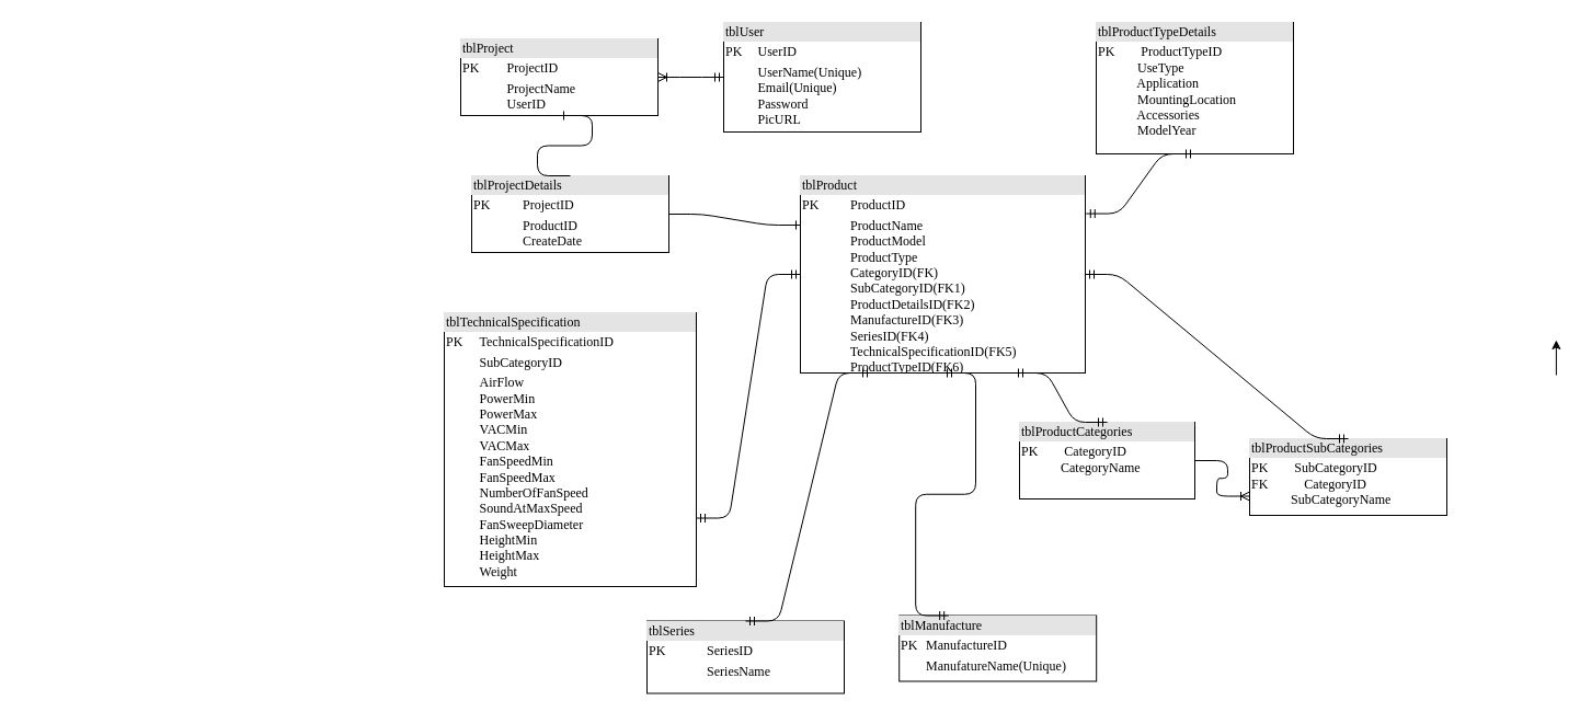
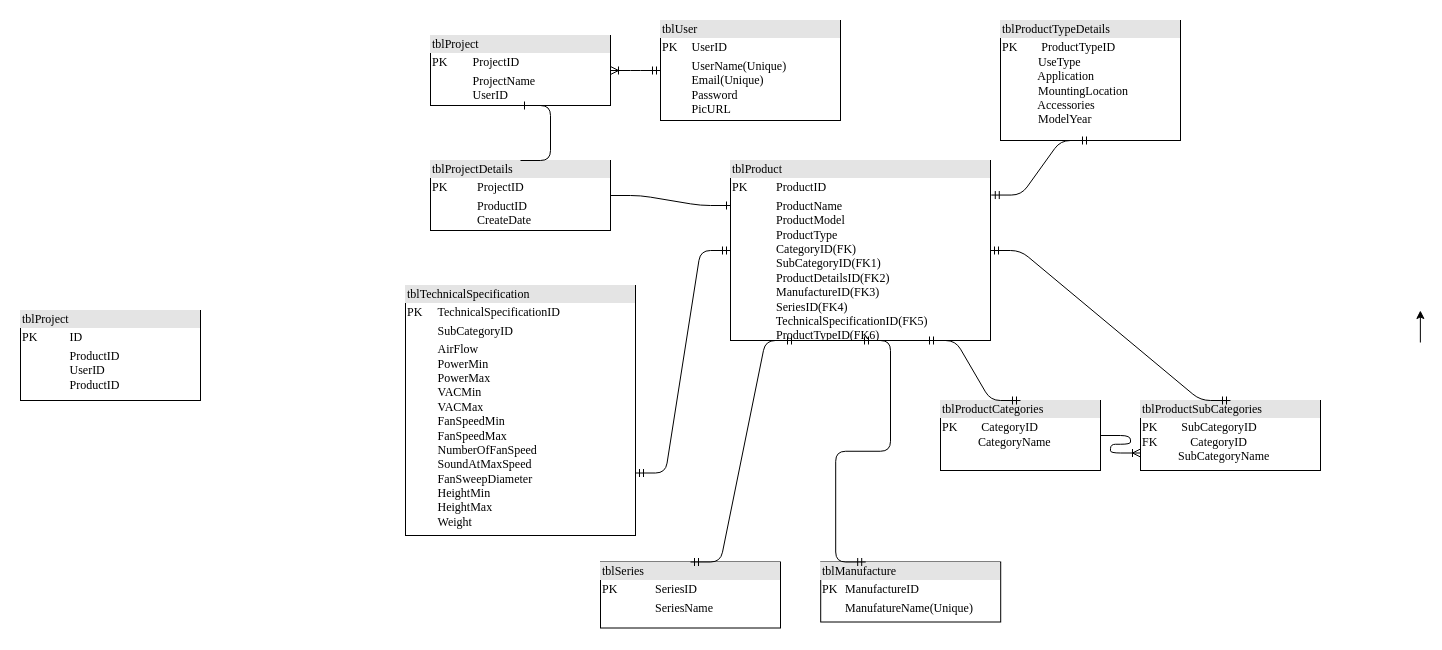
- <mxCell id="11" value="&lt;div style=&quot;box-sizing: border-box ; width: 100% ; background: #e4e4e4 ; padding: 2px&quot;&gt;tblProject&lt;/div&gt;&lt;table style=&quot;width: 100% ; font-size: 1em&quot; cellpadding=&quot;2&quot; cellspacing=&quot;0&quot;&gt;&lt;tbody&gt;&lt;tr&gt;&lt;td&gt;PK&lt;/td&gt;&lt;td&gt;ProjectID&lt;/td&gt;&lt;/tr&gt;&lt;tr&gt;&lt;td&gt;&lt;br&gt;&lt;/td&gt;&lt;td&gt;ProjectName&lt;br&gt;UserID&lt;br&gt;&lt;br&gt;&lt;/td&gt;&lt;/tr&gt;&lt;tr&gt;&lt;td&gt;&lt;br&gt;&lt;/td&gt;&lt;td&gt;&lt;br&gt;&lt;br&gt;&lt;br&gt;&lt;br&gt;&lt;/td&gt;&lt;/tr&gt;&lt;/tbody&gt;&lt;/table&gt;" style="verticalAlign=top;align=left;overflow=fill;html=1;rounded=0;shadow=0;comic=0;labelBackgroundColor=none;strokeColor=#000000;strokeWidth=1;fillColor=#ffffff;fontFamily=Verdana;fontSize=12;fontColor=#000000;" vertex="1" parent="1"><mxGeometry x="420" y="35" width="180" height="70" as="geometry" /></mxCell>
+ <mxCell id="11" value="&lt;div style=&quot;box-sizing: border-box ; width: 100% ; background: #e4e4e4 ; padding: 2px&quot;&gt;tblProject&lt;/div&gt;&lt;table style=&quot;width: 100% ; font-size: 1em&quot; cellpadding=&quot;2&quot; cellspacing=&quot;0&quot;&gt;&lt;tbody&gt;&lt;tr&gt;&lt;td&gt;PK&lt;/td&gt;&lt;td&gt;ProjectID&lt;/td&gt;&lt;/tr&gt;&lt;tr&gt;&lt;td&gt;&lt;br&gt;&lt;/td&gt;&lt;td&gt;ProjectName&lt;br&gt;UserID&lt;br&gt;&lt;br&gt;&lt;/td&gt;&lt;/tr&gt;&lt;tr&gt;&lt;td&gt;&lt;br&gt;&lt;/td&gt;&lt;td&gt;&lt;br&gt;&lt;br&gt;&lt;br&gt;&lt;br&gt;&lt;/td&gt;&lt;/tr&gt;&lt;/tbody&gt;&lt;/table&gt;" style="verticalAlign=top;align=left;overflow=fill;html=1;rounded=0;shadow=0;comic=0;labelBackgroundColor=none;strokeColor=#000000;strokeWidth=1;fillColor=#ffffff;fontFamily=Verdana;fontSize=12;fontColor=#000000;" vertex="1" parent="1"><mxGeometry x="430" y="35" width="180" height="70" as="geometry" /></mxCell>
+ <mxCell id="5" value="&lt;div style=&quot;box-sizing: border-box ; width: 100% ; background: #e4e4e4 ; padding: 2px&quot;&gt;tblProject&lt;/div&gt;&lt;table style=&quot;width: 100% ; font-size: 1em&quot; cellpadding=&quot;2&quot; cellspacing=&quot;0&quot;&gt;&lt;tbody&gt;&lt;tr&gt;&lt;td&gt;PK&lt;/td&gt;&lt;td&gt;ID&lt;/td&gt;&lt;/tr&gt;&lt;tr&gt;&lt;td&gt;&lt;br&gt;&lt;/td&gt;&lt;td&gt;ProductID&lt;br&gt;UserID&lt;br&gt;ProductID&lt;br&gt;&lt;br&gt;&lt;br&gt;&lt;/td&gt;&lt;/tr&gt;&lt;tr&gt;&lt;td&gt;&lt;br&gt;&lt;/td&gt;&lt;td&gt;&lt;br&gt;&lt;br&gt;&lt;br&gt;&lt;br&gt;&lt;/td&gt;&lt;/tr&gt;&lt;/tbody&gt;&lt;/table&gt;" style="verticalAlign=top;align=left;overflow=fill;html=1;rounded=0;shadow=0;comic=0;labelBackgroundColor=none;strokeColor=#000000;strokeWidth=1;fillColor=#ffffff;fontFamily=Verdana;fontSize=12;fontColor=#000000;" vertex="1" parent="1"><mxGeometry x="20" y="310" width="180" height="90" as="geometry" /></mxCell>
- <mxCell id="7" value="&lt;div style=&quot;box-sizing: border-box ; width: 100% ; background: #e4e4e4 ; padding: 2px&quot;&gt;tblProductCategories&lt;/div&gt;&lt;table style=&quot;width: 100% ; font-size: 1em&quot; cellpadding=&quot;2&quot; cellspacing=&quot;0&quot;&gt;&lt;tbody&gt;&lt;tr&gt;&lt;td&gt;PK&amp;nbsp; &amp;nbsp; &amp;nbsp; &amp;nbsp; CategoryID&lt;br&gt;&amp;nbsp; &amp;nbsp; &amp;nbsp; &amp;nbsp; &amp;nbsp; &amp;nbsp; CategoryName&lt;br&gt;&amp;nbsp; &amp;nbsp; &amp;nbsp; &amp;nbsp; &amp;nbsp; &amp;nbsp;&amp;nbsp;&lt;br&gt;&amp;nbsp; &amp;nbsp; &amp;nbsp; &amp;nbsp; &amp;nbsp; &amp;nbsp;&amp;nbsp;&lt;br&gt;&amp;nbsp; &amp;nbsp; &amp;nbsp; &amp;nbsp; &amp;nbsp; &amp;nbsp;&amp;nbsp;&lt;br&gt;&amp;nbsp; &amp;nbsp; &amp;nbsp; &amp;nbsp; &amp;nbsp; &amp;nbsp;&amp;nbsp;&lt;br&gt;&lt;br&gt;&lt;br&gt;&lt;/td&gt;&lt;td&gt;&lt;br&gt;&lt;/td&gt;&lt;/tr&gt;&lt;tr&gt;&lt;td&gt;&lt;br&gt;&lt;/td&gt;&lt;td&gt;&lt;br&gt;&lt;/td&gt;&lt;/tr&gt;&lt;tr&gt;&lt;td&gt;&lt;/td&gt;&lt;td&gt;&lt;br&gt;&lt;/td&gt;&lt;/tr&gt;&lt;/tbody&gt;&lt;/table&gt;" style="verticalAlign=top;align=left;overflow=fill;html=1;rounded=0;shadow=0;comic=0;labelBackgroundColor=none;strokeColor=#000000;strokeWidth=1;fillColor=#ffffff;fontFamily=Verdana;fontSize=12;fontColor=#000000;" vertex="1" parent="1"><mxGeometry x="930" y="385" width="160" height="70" as="geometry" /></mxCell>
+ <mxCell id="7" value="&lt;div style=&quot;box-sizing: border-box ; width: 100% ; background: #e4e4e4 ; padding: 2px&quot;&gt;tblProductCategories&lt;/div&gt;&lt;table style=&quot;width: 100% ; font-size: 1em&quot; cellpadding=&quot;2&quot; cellspacing=&quot;0&quot;&gt;&lt;tbody&gt;&lt;tr&gt;&lt;td&gt;PK&amp;nbsp; &amp;nbsp; &amp;nbsp; &amp;nbsp; CategoryID&lt;br&gt;&amp;nbsp; &amp;nbsp; &amp;nbsp; &amp;nbsp; &amp;nbsp; &amp;nbsp; CategoryName&lt;br&gt;&amp;nbsp; &amp;nbsp; &amp;nbsp; &amp;nbsp; &amp;nbsp; &amp;nbsp;&amp;nbsp;&lt;br&gt;&amp;nbsp; &amp;nbsp; &amp;nbsp; &amp;nbsp; &amp;nbsp; &amp;nbsp;&amp;nbsp;&lt;br&gt;&amp;nbsp; &amp;nbsp; &amp;nbsp; &amp;nbsp; &amp;nbsp; &amp;nbsp;&amp;nbsp;&lt;br&gt;&amp;nbsp; &amp;nbsp; &amp;nbsp; &amp;nbsp; &amp;nbsp; &amp;nbsp;&amp;nbsp;&lt;br&gt;&lt;br&gt;&lt;br&gt;&lt;/td&gt;&lt;td&gt;&lt;br&gt;&lt;/td&gt;&lt;/tr&gt;&lt;tr&gt;&lt;td&gt;&lt;br&gt;&lt;/td&gt;&lt;td&gt;&lt;br&gt;&lt;/td&gt;&lt;/tr&gt;&lt;tr&gt;&lt;td&gt;&lt;/td&gt;&lt;td&gt;&lt;br&gt;&lt;/td&gt;&lt;/tr&gt;&lt;/tbody&gt;&lt;/table&gt;" style="verticalAlign=top;align=left;overflow=fill;html=1;rounded=0;shadow=0;comic=0;labelBackgroundColor=none;strokeColor=#000000;strokeWidth=1;fillColor=#ffffff;fontFamily=Verdana;fontSize=12;fontColor=#000000;" vertex="1" parent="1"><mxGeometry x="940" y="400" width="160" height="70" as="geometry" /></mxCell>
- <mxCell id="8" value="&lt;div style=&quot;box-sizing: border-box ; width: 100% ; background: #e4e4e4 ; padding: 2px&quot;&gt;tblSeries&lt;/div&gt;&lt;table style=&quot;width: 100% ; font-size: 1em&quot; cellpadding=&quot;2&quot; cellspacing=&quot;0&quot;&gt;&lt;tbody&gt;&lt;tr&gt;&lt;td&gt;PK&lt;/td&gt;&lt;td&gt;&amp;nbsp; &amp;nbsp; &amp;nbsp; SeriesID&lt;/td&gt;&lt;/tr&gt;&lt;tr&gt;&lt;td&gt;&lt;br&gt;&lt;/td&gt;&lt;td&gt;&amp;nbsp; &amp;nbsp; &amp;nbsp; SeriesName&lt;/td&gt;&lt;/tr&gt;&lt;tr&gt;&lt;td&gt;&lt;/td&gt;&lt;td&gt;&lt;br&gt;&lt;/td&gt;&lt;/tr&gt;&lt;/tbody&gt;&lt;/table&gt;" style="verticalAlign=top;align=left;overflow=fill;html=1;rounded=0;shadow=0;comic=0;labelBackgroundColor=none;strokeColor=#000000;strokeWidth=1;fillColor=#ffffff;fontFamily=Verdana;fontSize=12;fontColor=#000000;" vertex="1" parent="1"><mxGeometry x="590" y="566.5" width="180" height="66" as="geometry" /></mxCell>
+ <mxCell id="8" value="&lt;div style=&quot;box-sizing: border-box ; width: 100% ; background: #e4e4e4 ; padding: 2px&quot;&gt;tblSeries&lt;/div&gt;&lt;table style=&quot;width: 100% ; font-size: 1em&quot; cellpadding=&quot;2&quot; cellspacing=&quot;0&quot;&gt;&lt;tbody&gt;&lt;tr&gt;&lt;td&gt;PK&lt;/td&gt;&lt;td&gt;&amp;nbsp; &amp;nbsp; &amp;nbsp; SeriesID&lt;/td&gt;&lt;/tr&gt;&lt;tr&gt;&lt;td&gt;&lt;br&gt;&lt;/td&gt;&lt;td&gt;&amp;nbsp; &amp;nbsp; &amp;nbsp; SeriesName&lt;/td&gt;&lt;/tr&gt;&lt;tr&gt;&lt;td&gt;&lt;/td&gt;&lt;td&gt;&lt;br&gt;&lt;/td&gt;&lt;/tr&gt;&lt;/tbody&gt;&lt;/table&gt;" style="verticalAlign=top;align=left;overflow=fill;html=1;rounded=0;shadow=0;comic=0;labelBackgroundColor=none;strokeColor=#000000;strokeWidth=1;fillColor=#ffffff;fontFamily=Verdana;fontSize=12;fontColor=#000000;" vertex="1" parent="1"><mxGeometry x="600" y="561.5" width="180" height="66" as="geometry" /></mxCell>
